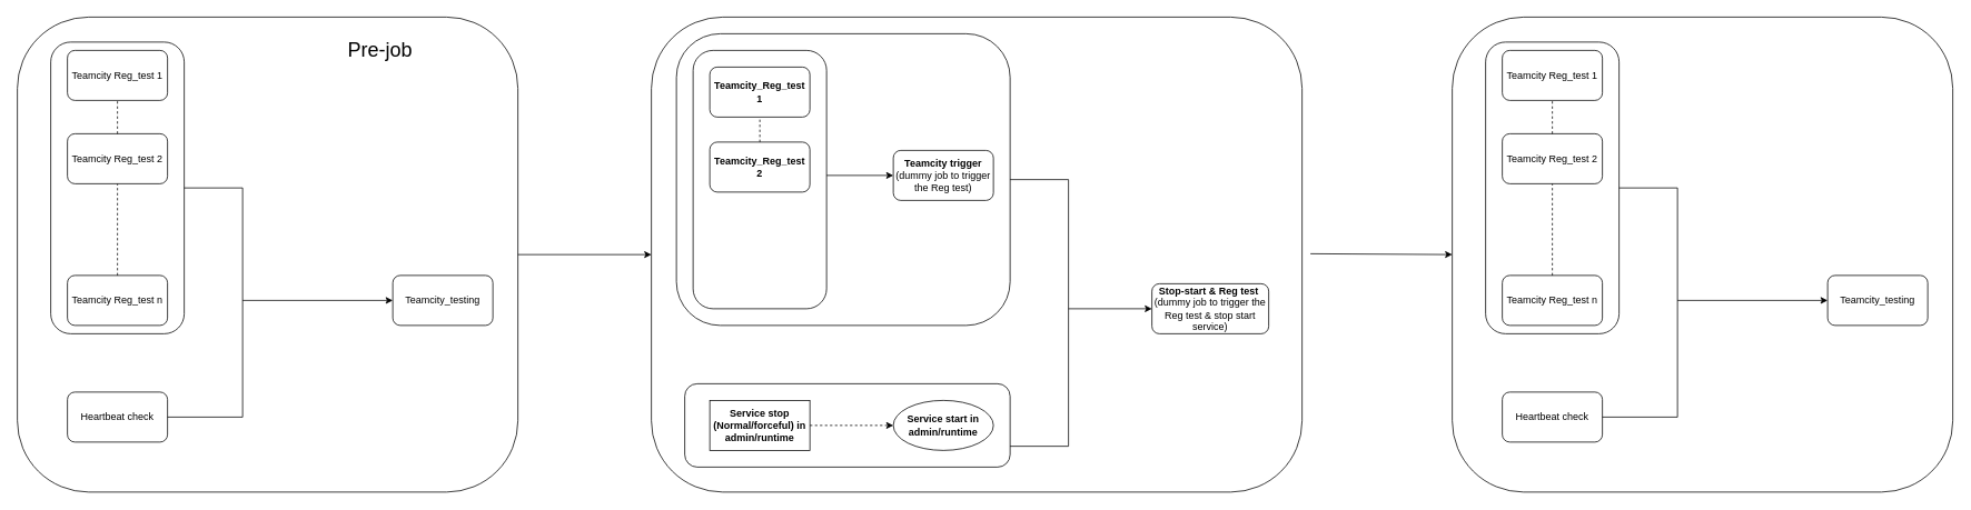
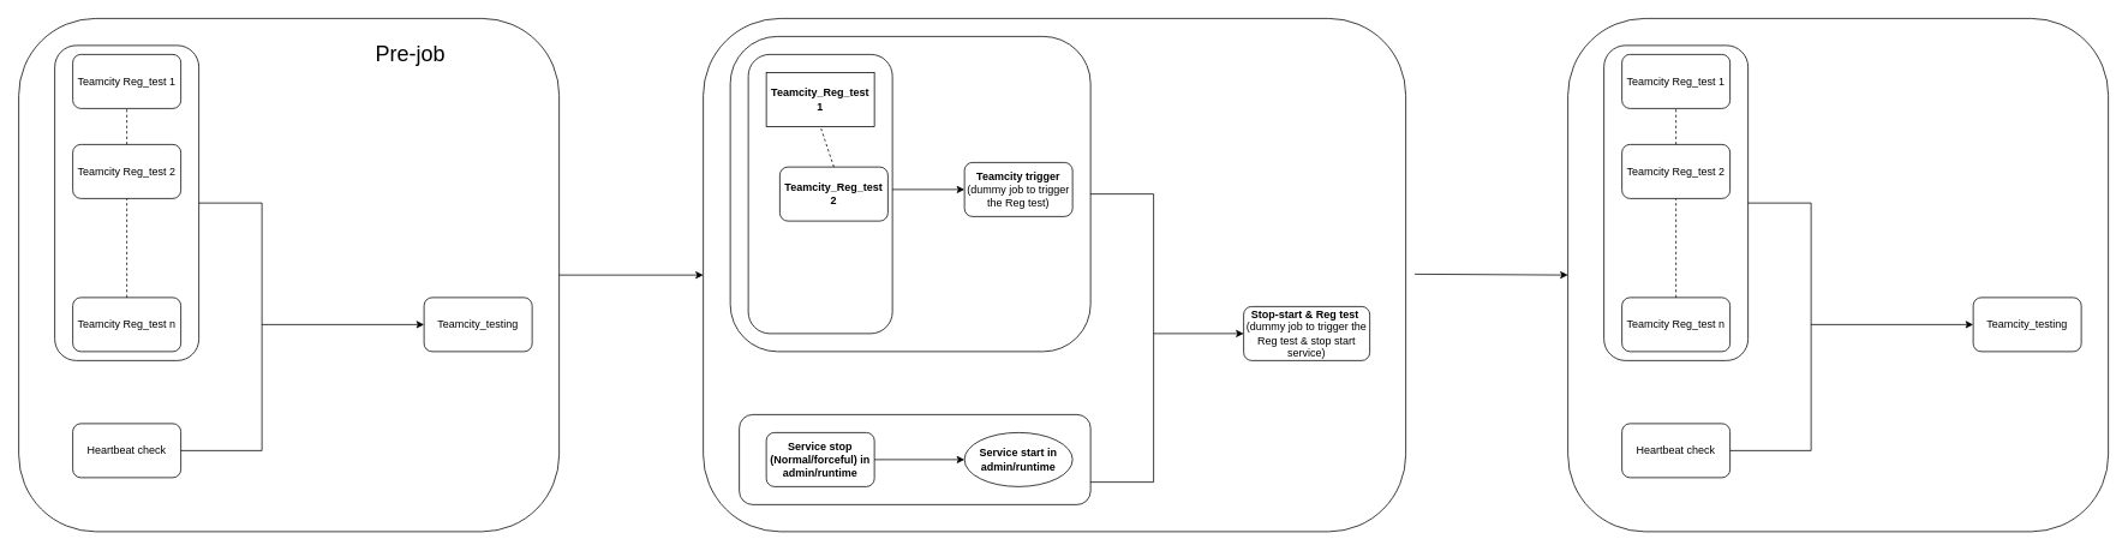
- <mxCell id="10" value="&lt;b&gt;Teamcity_Reg_test 1&lt;/b&gt;" style="rounded=1;whiteSpace=wrap;html=1;" vertex="1" parent="1"><mxGeometry x="850" y="80" width="120" height="60" as="geometry" /></mxCell>
+ <mxCell id="10" value="&lt;b&gt;Teamcity_Reg_test 1&lt;/b&gt;" style="whiteSpace=wrap;html=1;rounded=0;" vertex="1" parent="1"><mxGeometry x="850" y="80" width="120" height="60" as="geometry" /></mxCell>
- <mxCell id="9" value="&lt;span&gt;&lt;b&gt;Teamcity_Reg_test 2&lt;/b&gt;&lt;/span&gt;" style="rounded=1;whiteSpace=wrap;html=1;" vertex="1" parent="1"><mxGeometry x="850" y="170" width="120" height="60" as="geometry" /></mxCell>
+ <mxCell id="9" value="&lt;span&gt;&lt;b&gt;Teamcity_Reg_test 2&lt;/b&gt;&lt;/span&gt;" style="rounded=1;whiteSpace=wrap;html=1;" vertex="1" parent="1"><mxGeometry x="865" y="185" width="120" height="60" as="geometry" /></mxCell>
- <mxCell id="7" value="&lt;b&gt;Service stop (Normal/forceful) in admin/runtime&lt;/b&gt;" style="whiteSpace=wrap;html=1;rounded=0;" vertex="1" parent="1"><mxGeometry x="850" y="480" width="120" height="60" as="geometry" /></mxCell>
+ <mxCell id="7" value="&lt;b&gt;Service stop (Normal/forceful) in admin/runtime&lt;/b&gt;" style="rounded=1;whiteSpace=wrap;html=1;" vertex="1" parent="1"><mxGeometry x="850" y="480" width="120" height="60" as="geometry" /></mxCell>
- <mxCell id="14" value="" style="endArrow=classic;html=1;entryX=0;entryY=0.5;entryDx=0;entryDy=0;exitX=1;exitY=0.5;exitDx=0;exitDy=0;dashed=1;" edge="1" parent="1" source="7" target="11"><mxGeometry width="50" height="50" relative="1" as="geometry"><mxPoint x="1170" y="560" as="sourcePoint" /><mxPoint x="1220" y="510" as="targetPoint" /></mxGeometry></mxCell>
+ <mxCell id="14" value="" style="endArrow=classic;html=1;entryX=0;entryY=0.5;entryDx=0;entryDy=0;exitX=1;exitY=0.5;exitDx=0;exitDy=0;" edge="1" parent="1" source="7" target="11"><mxGeometry width="50" height="50" relative="1" as="geometry"><mxPoint x="1170" y="560" as="sourcePoint" /><mxPoint x="1220" y="510" as="targetPoint" /></mxGeometry></mxCell>
